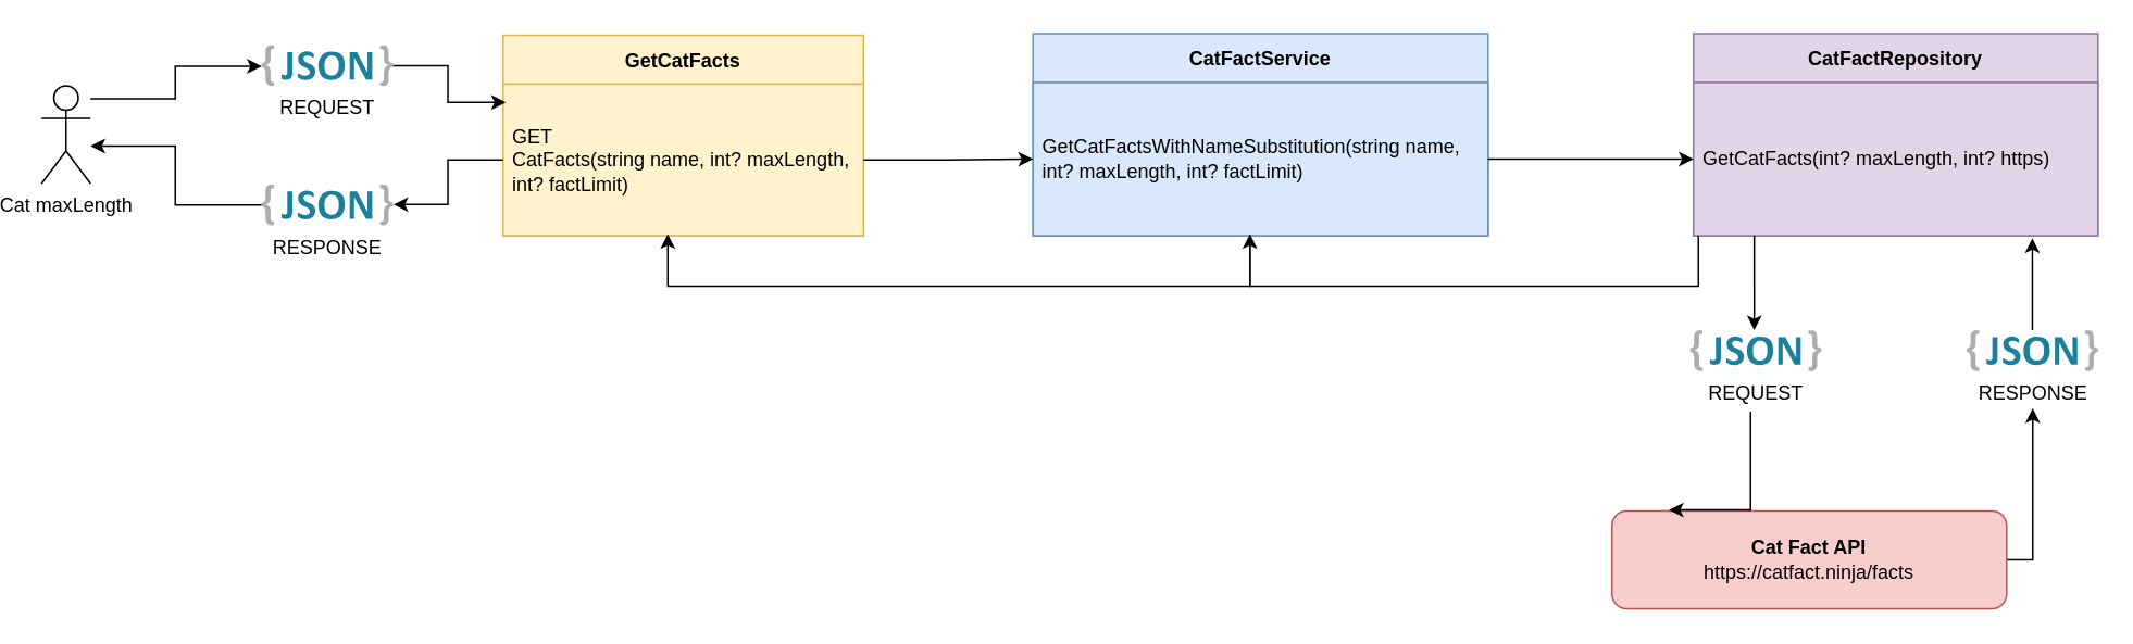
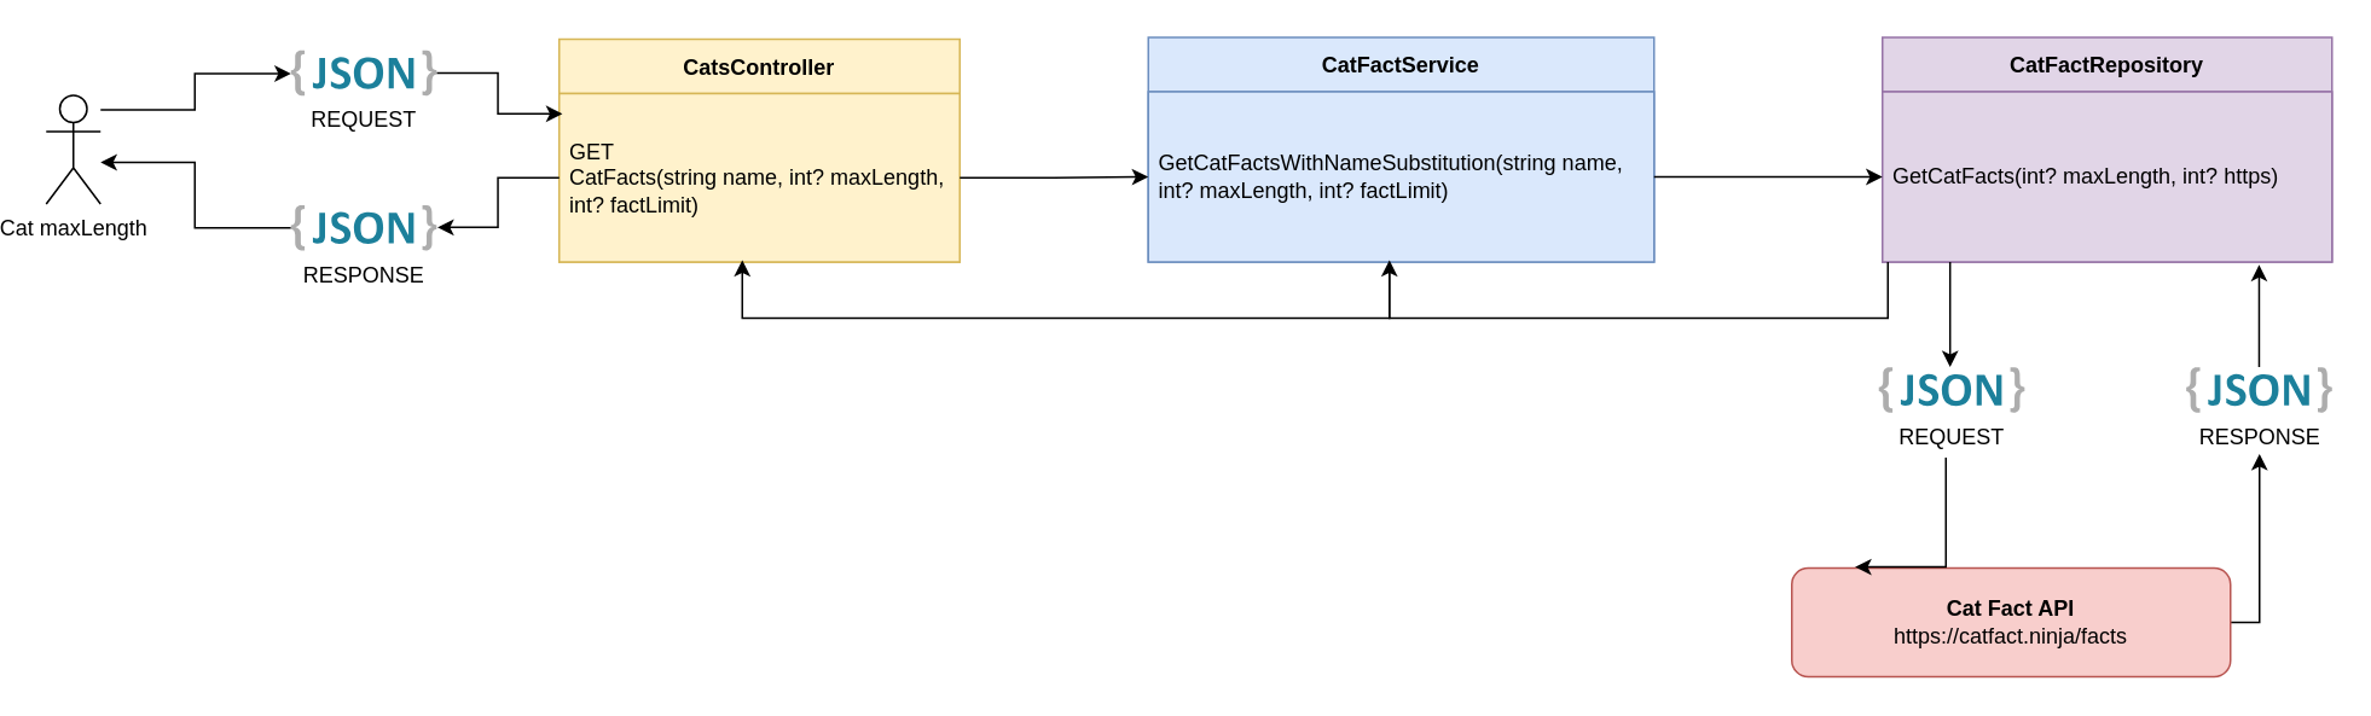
- <mxCell id="2" value="GetCatFacts" style="swimlane;fontStyle=1;childLayout=stackLayout;horizontal=1;startSize=30;horizontalStack=0;resizeParent=1;resizeParentMax=0;resizeLast=0;collapsible=1;marginBottom=0;fillColor=#fff2cc;strokeColor=#d6b656;" parent="1" vertex="1"><mxGeometry x="303" y="21" width="221" height="123" as="geometry" /></mxCell>
+ <mxCell id="2" value="CatsController" style="swimlane;fontStyle=1;childLayout=stackLayout;horizontal=1;startSize=30;horizontalStack=0;resizeParent=1;resizeParentMax=0;resizeLast=0;collapsible=1;marginBottom=0;fillColor=#fff2cc;strokeColor=#d6b656;" parent="1" vertex="1"><mxGeometry x="303" y="21" width="221" height="123" as="geometry" /></mxCell>
